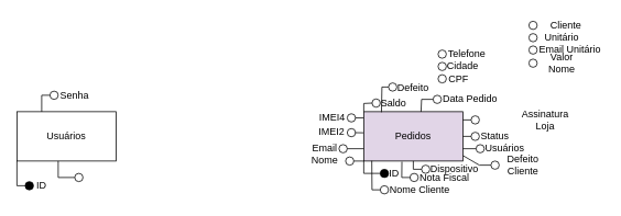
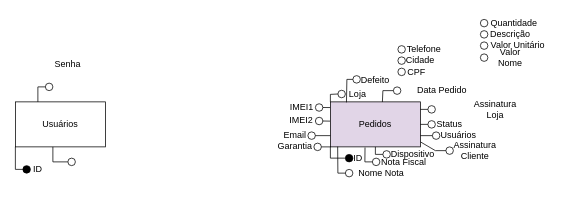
- <mxCell id="40" value="Cliente" style="text;html=1;strokeColor=none;fillColor=none;align=center;verticalAlign=middle;whiteSpace=wrap;rounded=0;" vertex="1" parent="1"><mxGeometry x="655" y="20" width="60" height="20" as="geometry" /></mxCell>
+ <mxCell id="40" value="Quantidade" style="text;html=1;strokeColor=none;fillColor=none;align=center;verticalAlign=middle;whiteSpace=wrap;rounded=0;" vertex="1" parent="1"><mxGeometry x="655" y="20" width="60" height="20" as="geometry" /></mxCell>
- <mxCell id="42" value="Unitário" style="text;html=1;strokeColor=none;fillColor=none;align=center;verticalAlign=middle;whiteSpace=wrap;rounded=0;" vertex="1" parent="1"><mxGeometry x="650" y="35" width="60" height="20" as="geometry" /></mxCell>
+ <mxCell id="42" value="Descrição" style="text;html=1;strokeColor=none;fillColor=none;align=center;verticalAlign=middle;whiteSpace=wrap;rounded=0;" vertex="1" parent="1"><mxGeometry x="650" y="35" width="60" height="20" as="geometry" /></mxCell>
- <mxCell id="44" value="Email Unitário" style="text;html=1;strokeColor=none;fillColor=none;align=center;verticalAlign=middle;whiteSpace=wrap;rounded=0;" vertex="1" parent="1"><mxGeometry x="650" y="50" width="80" height="20" as="geometry" /></mxCell>
+ <mxCell id="44" value="Valor Unitário" style="text;html=1;strokeColor=none;fillColor=none;align=center;verticalAlign=middle;whiteSpace=wrap;rounded=0;" vertex="1" parent="1"><mxGeometry x="650" y="50" width="80" height="20" as="geometry" /></mxCell>
- <mxCell id="11" value="Senha" style="text;html=1;strokeColor=none;fillColor=none;align=center;verticalAlign=middle;whiteSpace=wrap;rounded=0;" vertex="1" parent="1"><mxGeometry x="70" y="105" width="40" height="20" as="geometry" /></mxCell>
+ <mxCell id="11" value="Senha" style="text;html=1;strokeColor=none;fillColor=none;align=center;verticalAlign=middle;whiteSpace=wrap;rounded=0;" vertex="1" parent="1"><mxGeometry x="70" y="75" width="40" height="20" as="geometry" /></mxCell>
- <mxCell id="26" value="Data Pedido" style="text;html=1;strokeColor=none;fillColor=none;align=center;verticalAlign=middle;whiteSpace=wrap;rounded=0;" vertex="1" parent="1"><mxGeometry x="534" y="112" width="70" height="15" as="geometry" /></mxCell>
+ <mxCell id="26" value="Data Pedido" style="text;html=1;strokeColor=none;fillColor=none;align=center;verticalAlign=middle;whiteSpace=wrap;rounded=0;" vertex="1" parent="1"><mxGeometry x="554" y="112" width="70" height="15" as="geometry" /></mxCell>
- <mxCell id="48" value="Saldo" style="text;html=1;strokeColor=none;fillColor=none;align=center;verticalAlign=middle;whiteSpace=wrap;rounded=0;" vertex="1" parent="1"><mxGeometry x="460" y="119.5" width="33" height="10.5" as="geometry" /></mxCell>
+ <mxCell id="48" value="Loja" style="text;html=1;strokeColor=none;fillColor=none;align=center;verticalAlign=middle;whiteSpace=wrap;rounded=0;" vertex="1" parent="1"><mxGeometry x="460" y="119.5" width="33" height="10.5" as="geometry" /></mxCell>
- <mxCell id="36" value="IMEI4" style="text;html=1;strokeColor=none;fillColor=none;align=center;verticalAlign=middle;whiteSpace=wrap;rounded=0;" vertex="1" parent="1"><mxGeometry x="386" y="131.5" width="32" height="20" as="geometry" /></mxCell>
+ <mxCell id="36" value="IMEI1" style="text;html=1;strokeColor=none;fillColor=none;align=center;verticalAlign=middle;whiteSpace=wrap;rounded=0;" vertex="1" parent="1"><mxGeometry x="386" y="131.5" width="32" height="20" as="geometry" /></mxCell>
- <mxCell id="32" value="Nome" style="text;html=1;strokeColor=none;fillColor=none;align=center;verticalAlign=middle;whiteSpace=wrap;rounded=0;" vertex="1" parent="1"><mxGeometry x="368" y="188" width="50" height="11" as="geometry" /></mxCell>
+ <mxCell id="32" value="Garantia" style="text;html=1;strokeColor=none;fillColor=none;align=center;verticalAlign=middle;whiteSpace=wrap;rounded=0;" vertex="1" parent="1"><mxGeometry x="368" y="188" width="50" height="11" as="geometry" /></mxCell>
- <mxCell id="50" value="Defeito Cliente" style="text;html=1;strokeColor=none;fillColor=none;align=center;verticalAlign=middle;whiteSpace=wrap;rounded=0;" vertex="1" parent="1"><mxGeometry x="598" y="190" width="70" height="20" as="geometry" /></mxCell>
+ <mxCell id="50" value="Assinatura Cliente" style="text;html=1;strokeColor=none;fillColor=none;align=center;verticalAlign=middle;whiteSpace=wrap;rounded=0;" vertex="1" parent="1"><mxGeometry x="598" y="190" width="70" height="20" as="geometry" /></mxCell>
- <mxCell id="16" value="Nome Cliente" style="text;html=1;strokeColor=none;fillColor=none;align=center;verticalAlign=middle;whiteSpace=wrap;rounded=0;" vertex="1" parent="1"><mxGeometry x="468" y="220" width="80" height="20" as="geometry" /></mxCell>
+ <mxCell id="16" value="Nome Nota" style="text;html=1;strokeColor=none;fillColor=none;align=center;verticalAlign=middle;whiteSpace=wrap;rounded=0;" vertex="1" parent="1"><mxGeometry x="468" y="220" width="80" height="20" as="geometry" /></mxCell>
